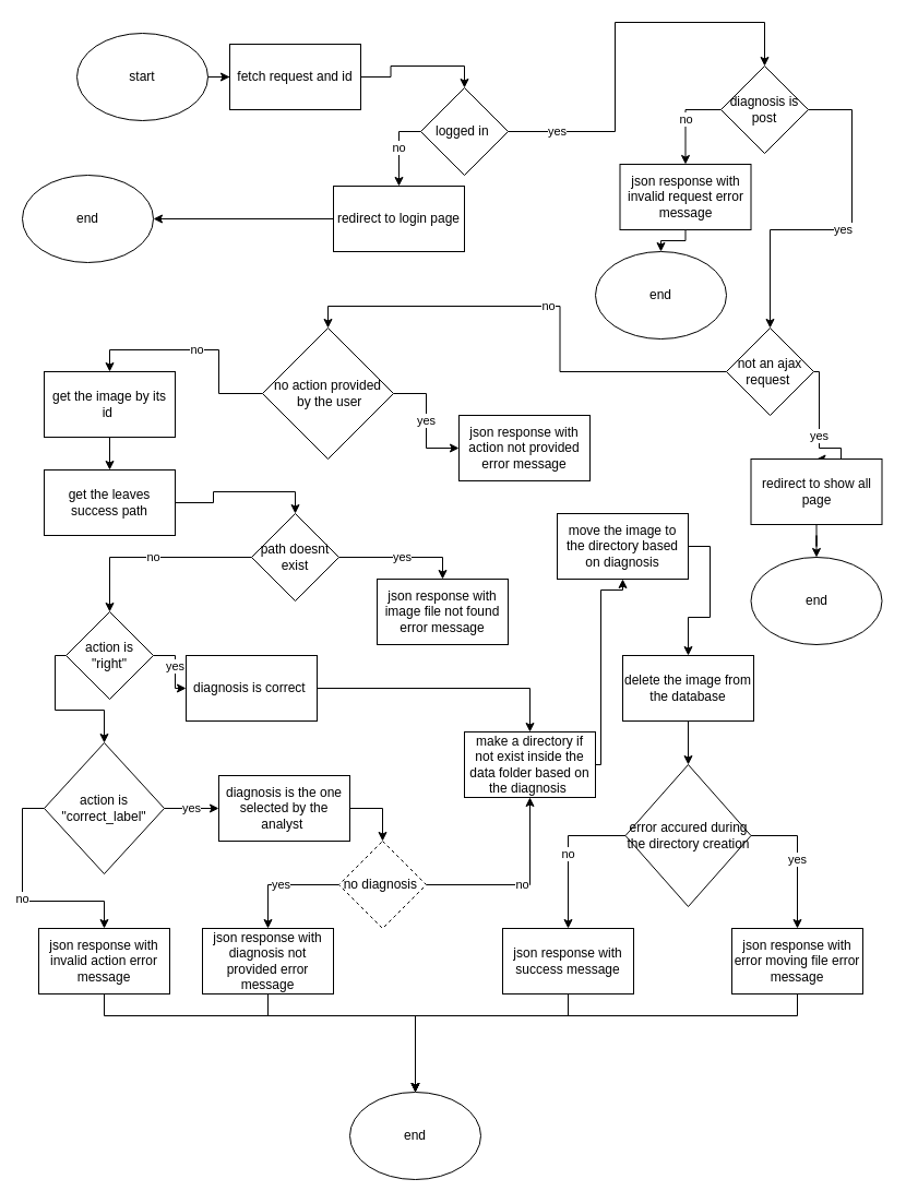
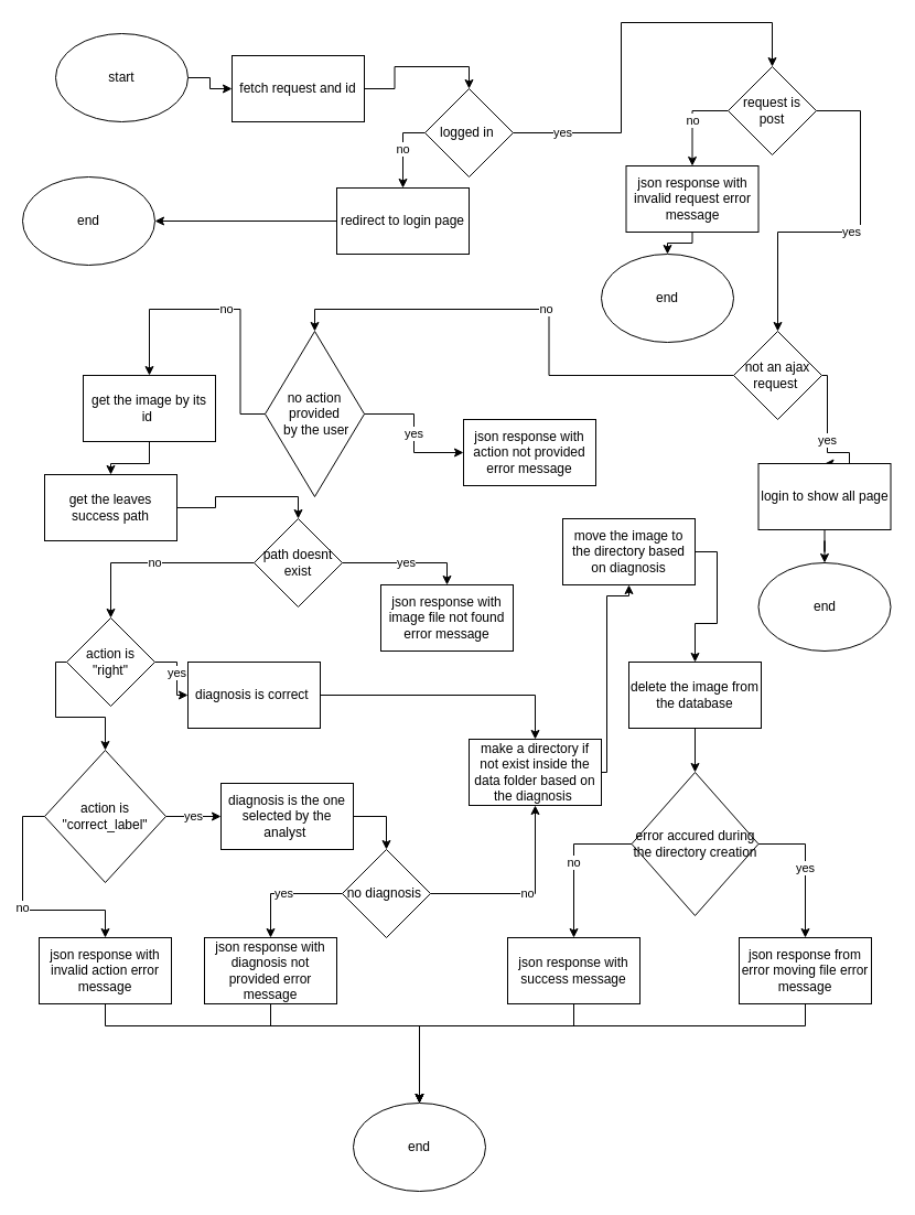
- <mxCell id="5" value="start" style="ellipse;whiteSpace=wrap;html=1;" vertex="1" parent="1"><mxGeometry x="70" y="30" width="120" height="80" as="geometry" /></mxCell>
+ <mxCell id="5" value="start" style="ellipse;whiteSpace=wrap;html=1;" vertex="1" parent="1"><mxGeometry x="50" y="30" width="120" height="80" as="geometry" /></mxCell>
- <mxCell id="7" value="fetch request and id" style="rounded=0;whiteSpace=wrap;html=1;" vertex="1" parent="1"><mxGeometry x="210" y="40" width="120" height="60" as="geometry" /></mxCell>
+ <mxCell id="7" value="fetch request and id" style="rounded=0;whiteSpace=wrap;html=1;" vertex="1" parent="1"><mxGeometry x="210" y="50" width="120" height="60" as="geometry" /></mxCell>
- <mxCell id="13" value="diagnosis is post" style="rhombus;whiteSpace=wrap;html=1;rounded=0;" vertex="1" parent="1"><mxGeometry x="660" y="60" width="80" height="80" as="geometry" /></mxCell>
+ <mxCell id="13" value="request is post" style="rhombus;whiteSpace=wrap;html=1;rounded=0;" vertex="1" parent="1"><mxGeometry x="660" y="60" width="80" height="80" as="geometry" /></mxCell>
- <mxCell id="21" value="no action provided&lt;div&gt;&amp;nbsp;by the user&lt;/div&gt;" style="rhombus;whiteSpace=wrap;html=1;rounded=0;" vertex="1" parent="1"><mxGeometry x="240" y="300" width="120" height="120" as="geometry" /></mxCell>
+ <mxCell id="21" value="no action provided&lt;div&gt;&amp;nbsp;by the user&lt;/div&gt;" style="rhombus;whiteSpace=wrap;html=1;rounded=0;" vertex="1" parent="1"><mxGeometry x="240" y="300" width="90" height="150" as="geometry" /></mxCell>
- <mxCell id="24" value="get the image by its id&amp;nbsp;" style="whiteSpace=wrap;html=1;rounded=0;" vertex="1" parent="1"><mxGeometry x="40" y="340" width="120" height="60" as="geometry" /></mxCell>
+ <mxCell id="24" value="get the image by its id&amp;nbsp;" style="whiteSpace=wrap;html=1;rounded=0;" vertex="1" parent="1"><mxGeometry x="75" y="340" width="120" height="60" as="geometry" /></mxCell>
- <mxCell id="18" value="redirect to show all page" style="whiteSpace=wrap;html=1;rounded=0;" vertex="1" parent="1"><mxGeometry x="687.5" y="420" width="120" height="60" as="geometry" /></mxCell>
+ <mxCell id="18" value="login to show all page" style="whiteSpace=wrap;html=1;rounded=0;" vertex="1" parent="1"><mxGeometry x="687.5" y="420" width="120" height="60" as="geometry" /></mxCell>
- <mxCell id="46" value="no diagnosis&amp;nbsp;" style="rhombus;whiteSpace=wrap;html=1;rounded=0;dashed=1;" vertex="1" parent="1"><mxGeometry x="310" y="770" width="80" height="80" as="geometry" /></mxCell>
+ <mxCell id="46" value="no diagnosis&amp;nbsp;" style="rhombus;whiteSpace=wrap;html=1;rounded=0;" vertex="1" parent="1"><mxGeometry x="310" y="770" width="80" height="80" as="geometry" /></mxCell>
- <mxCell id="63" value="json response with error moving file error message" style="whiteSpace=wrap;html=1;rounded=0;" vertex="1" parent="1"><mxGeometry x="670" y="850" width="120" height="60" as="geometry" /></mxCell>
+ <mxCell id="63" value="json response from error moving file error message" style="whiteSpace=wrap;html=1;rounded=0;" vertex="1" parent="1"><mxGeometry x="670" y="850" width="120" height="60" as="geometry" /></mxCell>
